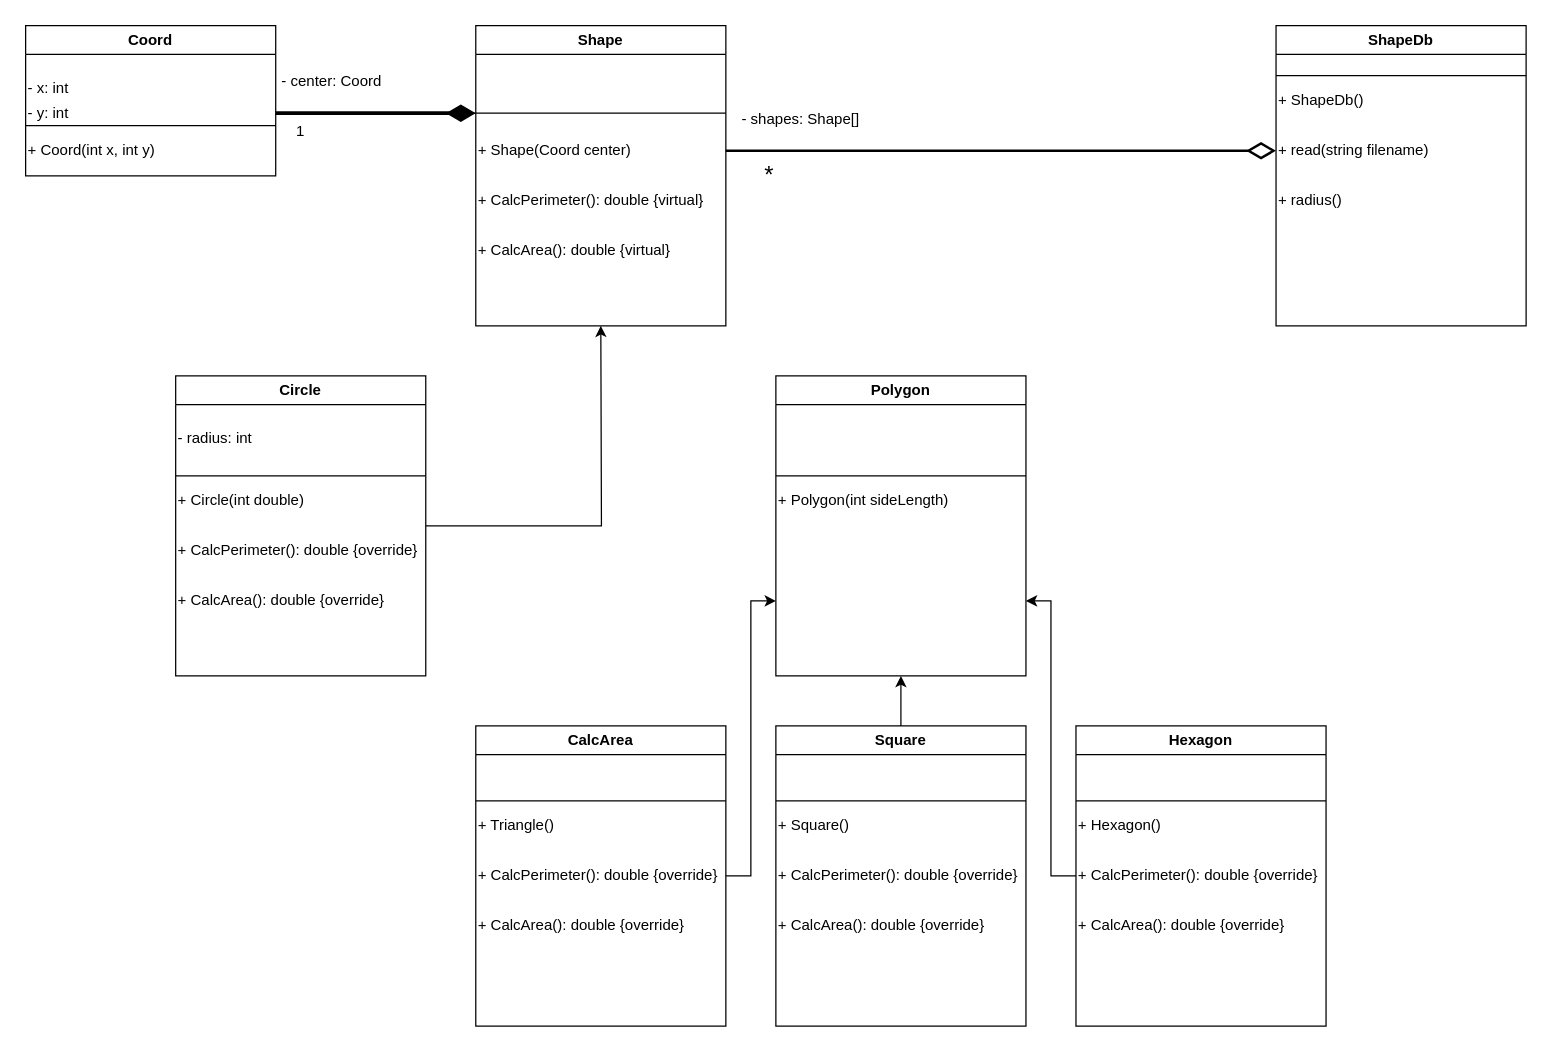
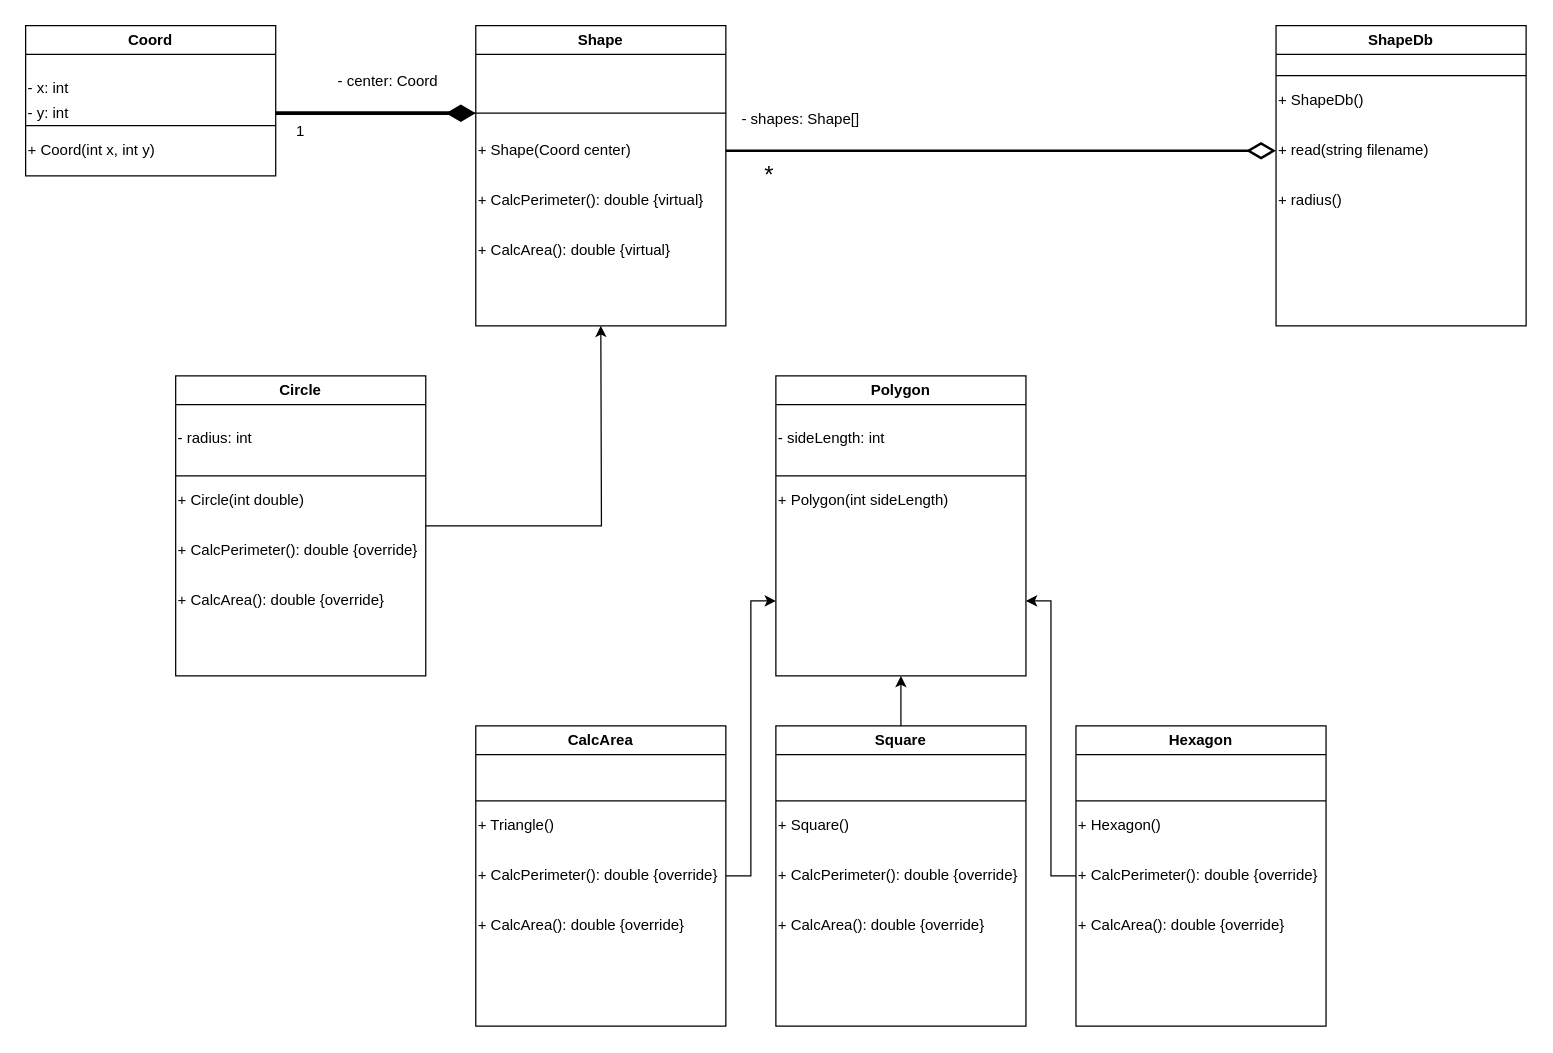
- <mxCell id="44" value="- center: Coord" style="text;html=1;align=center;verticalAlign=middle;whiteSpace=wrap;rounded=0;" vertex="1" parent="1"><mxGeometry x="220" y="50" width="90" height="30" as="geometry" /></mxCell>
+ <mxCell id="44" value="- center: Coord" style="text;html=1;align=center;verticalAlign=middle;whiteSpace=wrap;rounded=0;" vertex="1" parent="1"><mxGeometry x="265" y="50" width="90" height="30" as="geometry" /></mxCell>
+ <mxCell id="18" value="- sideLength: int" style="text;html=1;align=left;verticalAlign=middle;whiteSpace=wrap;rounded=0;" vertex="1" parent="17"><mxGeometry y="40" width="200" height="20" as="geometry" /></mxCell>
